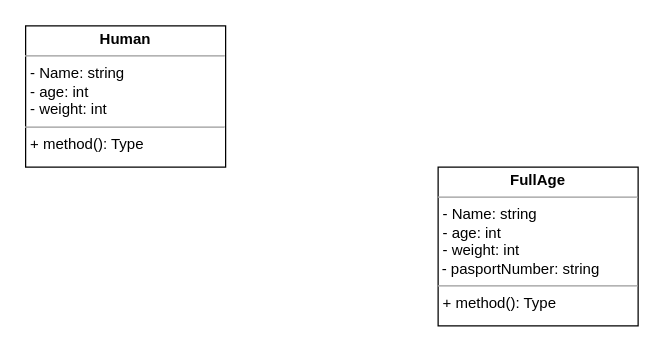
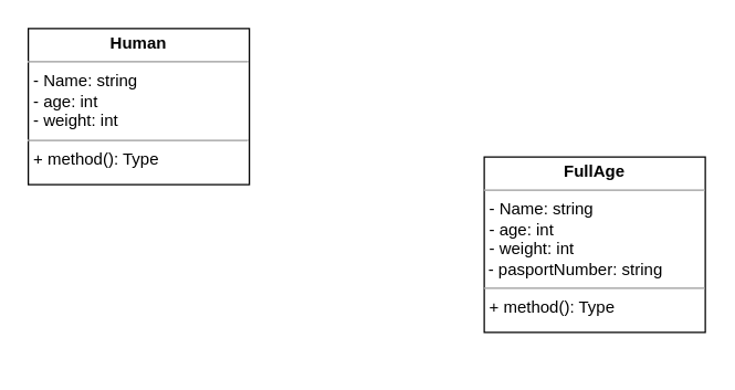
- <mxCell id="3" value="&lt;p style=&quot;margin: 0px ; margin-top: 4px ; text-align: center&quot;&gt;&lt;b&gt;FullAge&lt;/b&gt;&lt;/p&gt;&lt;hr size=&quot;1&quot;&gt;&lt;p style=&quot;margin: 0px 0px 0px 4px&quot;&gt;- Name: string&lt;/p&gt;&lt;p style=&quot;margin: 0px 0px 0px 4px&quot;&gt;- age: int&lt;/p&gt;&lt;p style=&quot;margin: 0px 0px 0px 4px&quot;&gt;- weight: int&lt;/p&gt;&lt;div&gt;&amp;nbsp;- pasportNumber: string&lt;/div&gt;&lt;hr size=&quot;1&quot;&gt;&lt;p style=&quot;margin: 0px ; margin-left: 4px&quot;&gt;+ method(): Type&lt;/p&gt;" style="verticalAlign=top;align=left;overflow=fill;fontSize=12;fontFamily=Helvetica;html=1;" vertex="1" parent="1"><mxGeometry x="350" y="133" width="160" height="127" as="geometry" /></mxCell>
+ <mxCell id="3" value="&lt;p style=&quot;margin: 0px ; margin-top: 4px ; text-align: center&quot;&gt;&lt;b&gt;FullAge&lt;/b&gt;&lt;/p&gt;&lt;hr size=&quot;1&quot;&gt;&lt;p style=&quot;margin: 0px 0px 0px 4px&quot;&gt;- Name: string&lt;/p&gt;&lt;p style=&quot;margin: 0px 0px 0px 4px&quot;&gt;- age: int&lt;/p&gt;&lt;p style=&quot;margin: 0px 0px 0px 4px&quot;&gt;- weight: int&lt;/p&gt;&lt;div&gt;&amp;nbsp;- pasportNumber: string&lt;/div&gt;&lt;hr size=&quot;1&quot;&gt;&lt;p style=&quot;margin: 0px ; margin-left: 4px&quot;&gt;+ method(): Type&lt;/p&gt;" style="verticalAlign=top;align=left;overflow=fill;fontSize=12;fontFamily=Helvetica;html=1;" vertex="1" parent="1"><mxGeometry x="350" y="113" width="160" height="127" as="geometry" /></mxCell>
